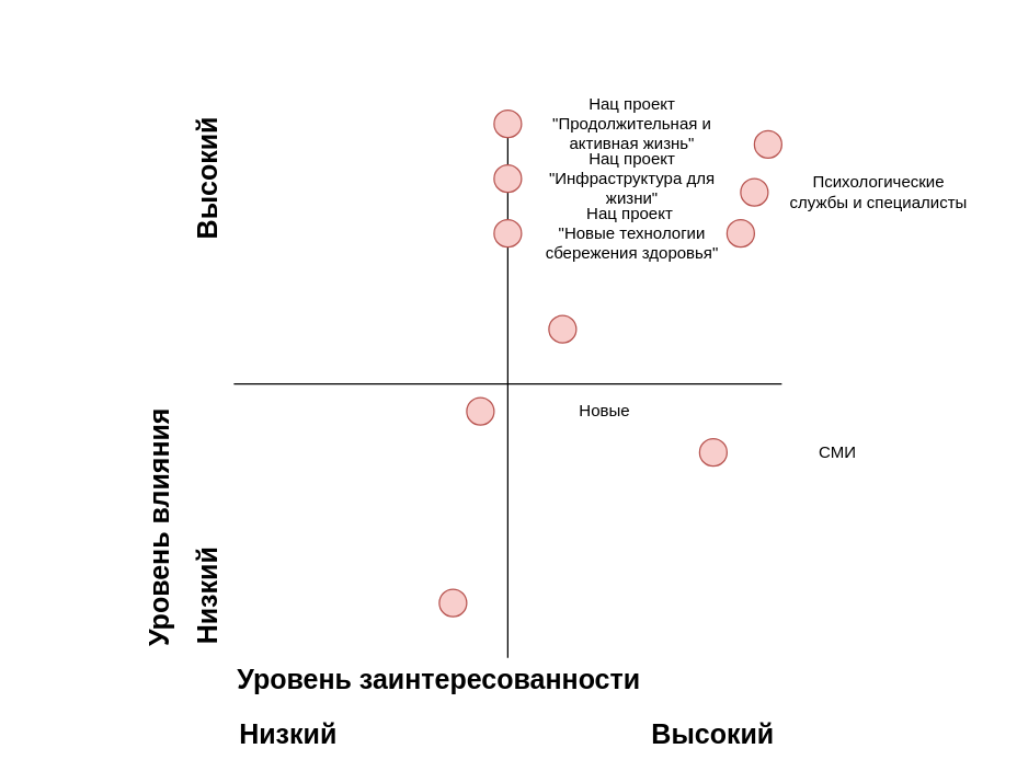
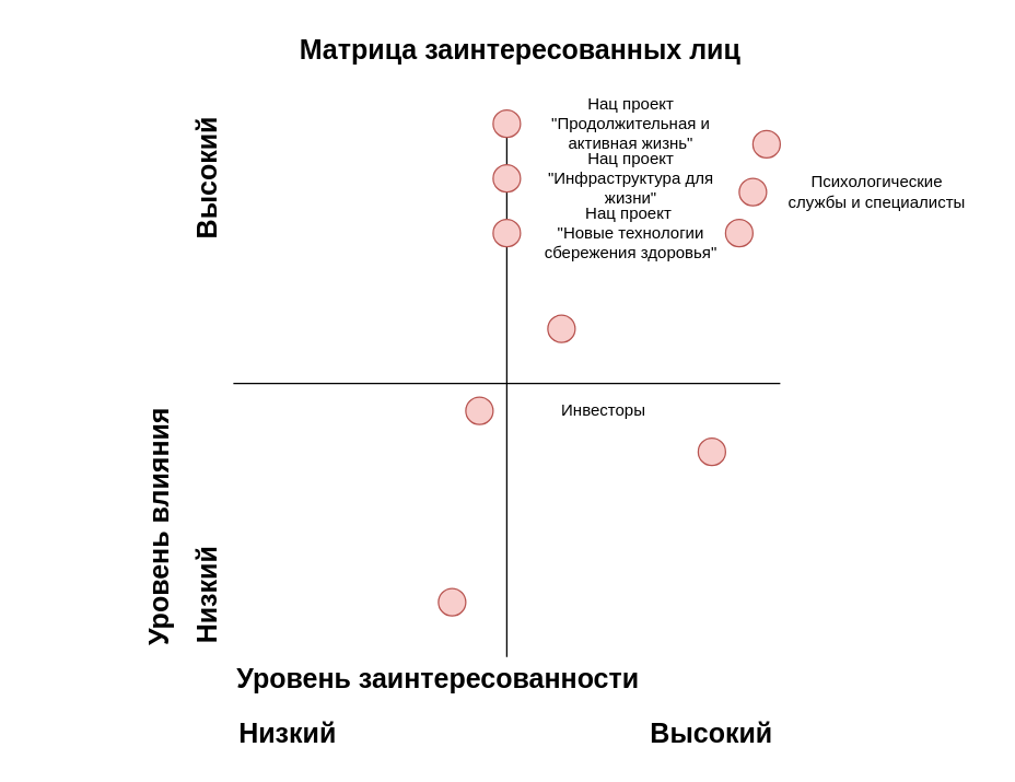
+ <mxCell id="4" value="&lt;font style=&quot;font-size: 20px;&quot;&gt;&lt;b&gt;Матрица заинтересованных лиц&lt;/b&gt;&lt;/font&gt;" style="text;html=1;align=center;verticalAlign=middle;whiteSpace=wrap;rounded=0;" parent="1" vertex="1"><mxGeometry x="210" y="20" width="340" height="30" as="geometry" /></mxCell>
- <mxCell id="31" value="Новые" style="text;html=1;align=center;verticalAlign=middle;whiteSpace=wrap;rounded=0;" vertex="1" parent="29"><mxGeometry x="32" width="138" height="20" as="geometry" /></mxCell>
+ <mxCell id="31" value="Инвесторы" style="text;html=1;align=center;verticalAlign=middle;whiteSpace=wrap;rounded=0;" vertex="1" parent="29"><mxGeometry x="32" width="138" height="20" as="geometry" /></mxCell>
- <mxCell id="34" value="СМИ" style="text;html=1;align=center;verticalAlign=middle;whiteSpace=wrap;rounded=0;" vertex="1" parent="32"><mxGeometry x="32" width="138" height="20" as="geometry" /></mxCell>
